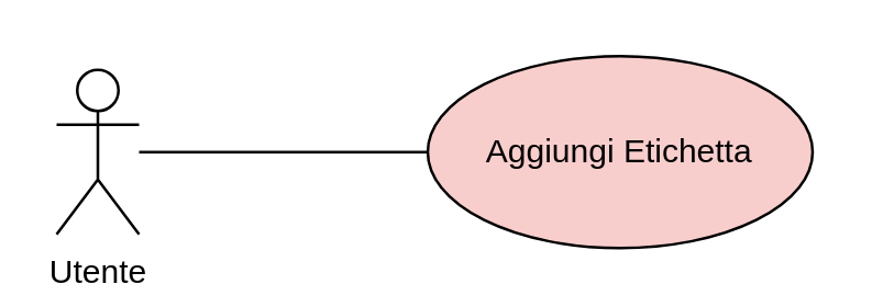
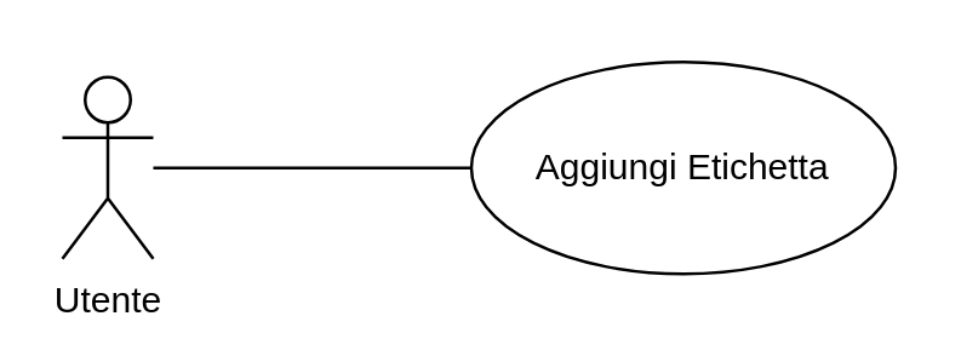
- <mxCell id="3" value="Aggiungi Etichetta" style="ellipse;whiteSpace=wrap;html=1;fillColor=#f8cecc;" vertex="1" parent="1"><mxGeometry x="155" y="20" width="140" height="70" as="geometry" /></mxCell>
+ <mxCell id="3" value="Aggiungi Etichetta" style="ellipse;whiteSpace=wrap;html=1;" vertex="1" parent="1"><mxGeometry x="155" y="20" width="140" height="70" as="geometry" /></mxCell>
